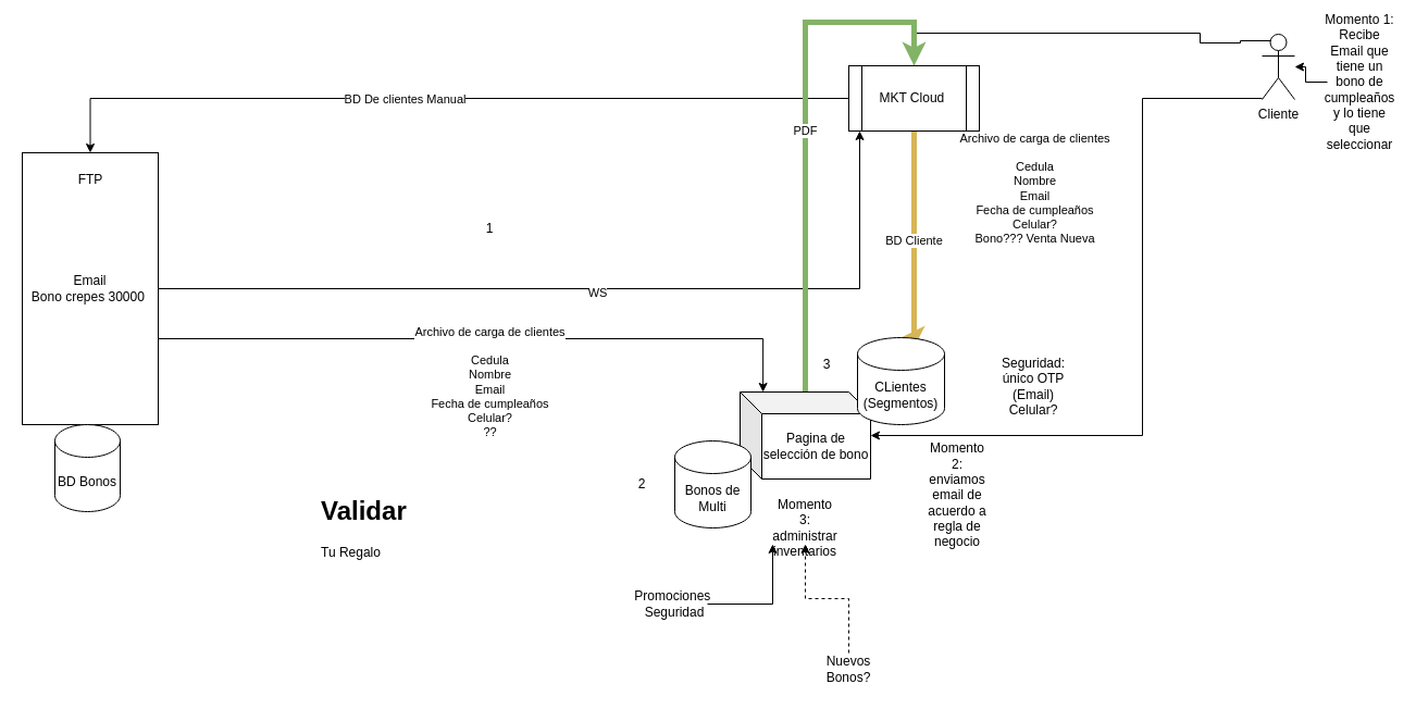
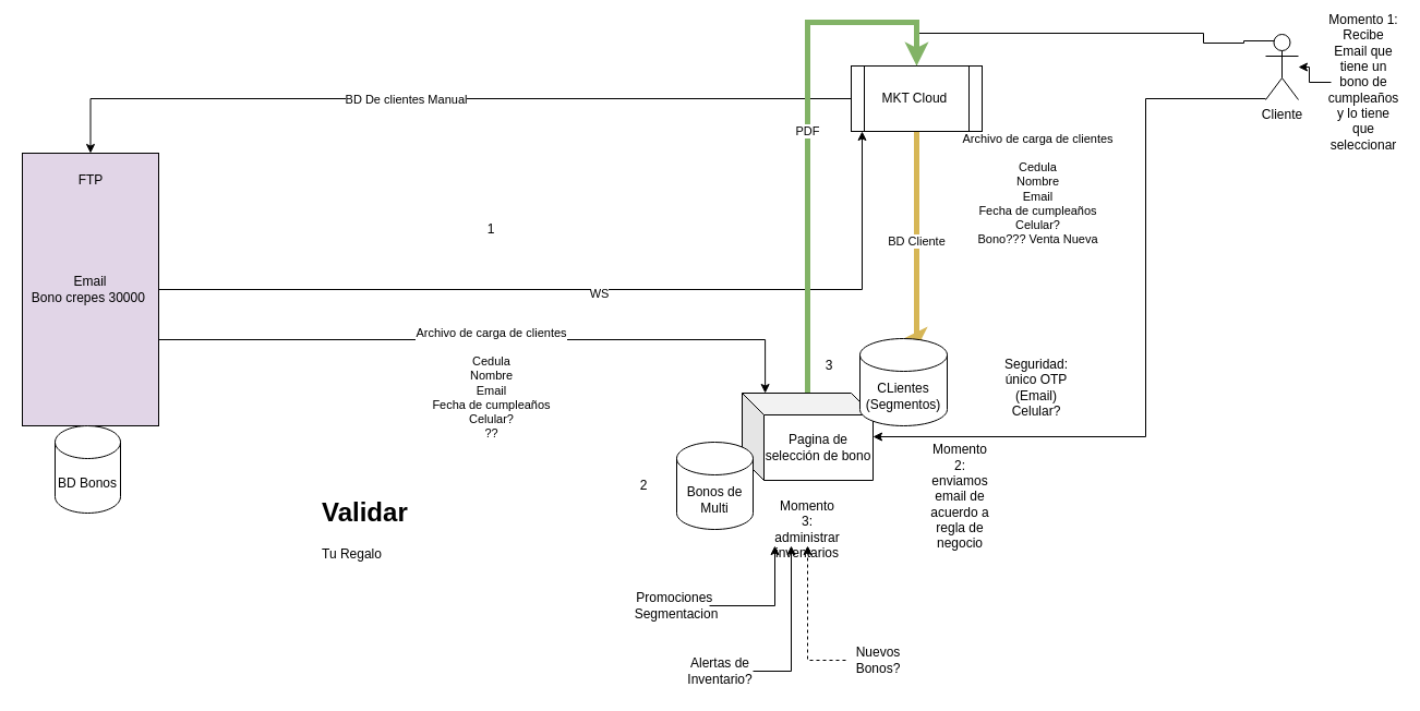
- <mxCell id="5" value="Email&lt;br&gt;Bono crepes 30000&amp;nbsp;" style="rounded=0;whiteSpace=wrap;html=1;" vertex="1" parent="1"><mxGeometry x="20" y="140" width="125" height="250" as="geometry" /></mxCell>
+ <mxCell id="5" value="Email&lt;br&gt;Bono crepes 30000&amp;nbsp;" style="rounded=0;whiteSpace=wrap;html=1;fillColor=#e1d5e7;" vertex="1" parent="1"><mxGeometry x="20" y="140" width="125" height="250" as="geometry" /></mxCell>
- <mxCell id="30" value="Promociones&amp;nbsp;&lt;br&gt;Seguridad" style="text;html=1;strokeColor=none;fillColor=none;align=center;verticalAlign=middle;whiteSpace=wrap;rounded=0;" vertex="1" parent="1"><mxGeometry x="590" y="540" width="60" height="30" as="geometry" /></mxCell>
+ <mxCell id="30" value="Promociones&amp;nbsp;&lt;br&gt;Segmentacion" style="text;html=1;strokeColor=none;fillColor=none;align=center;verticalAlign=middle;whiteSpace=wrap;rounded=0;" vertex="1" parent="1"><mxGeometry x="590" y="540" width="60" height="30" as="geometry" /></mxCell>
+ <mxCell id="25" style="edgeStyle=orthogonalEdgeStyle;rounded=0;orthogonalLoop=1;jettySize=auto;html=1;entryX=0.25;entryY=1;entryDx=0;entryDy=0;" edge="1" parent="1" source="26" target="24"><mxGeometry relative="1" as="geometry" /></mxCell>
+ <mxCell id="26" value="Alertas de Inventario?" style="text;html=1;strokeColor=none;fillColor=none;align=center;verticalAlign=middle;whiteSpace=wrap;rounded=0;" vertex="1" parent="1"><mxGeometry x="630" y="600" width="60" height="30" as="geometry" /></mxCell>
- <mxCell id="28" value="Nuevos Bonos?" style="text;html=1;strokeColor=none;fillColor=none;align=center;verticalAlign=middle;whiteSpace=wrap;rounded=0;" vertex="1" parent="1"><mxGeometry x="750" y="600" width="60" height="30" as="geometry" /></mxCell>
+ <mxCell id="28" value="Nuevos Bonos?" style="text;html=1;strokeColor=none;fillColor=none;align=center;verticalAlign=middle;whiteSpace=wrap;rounded=0;" vertex="1" parent="1"><mxGeometry x="775" y="590" width="60" height="30" as="geometry" /></mxCell>
